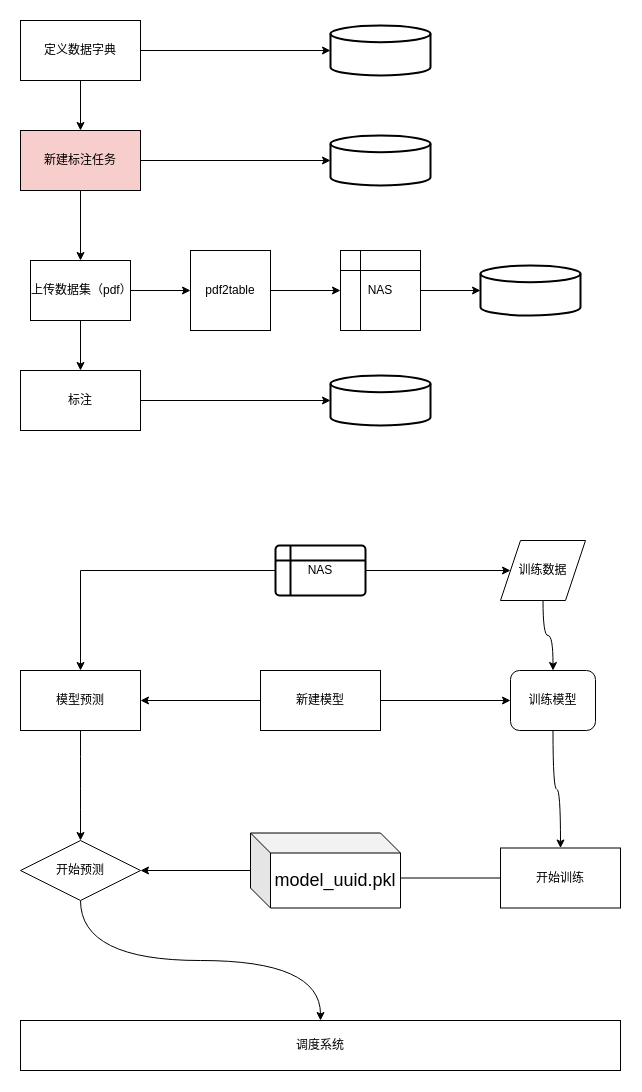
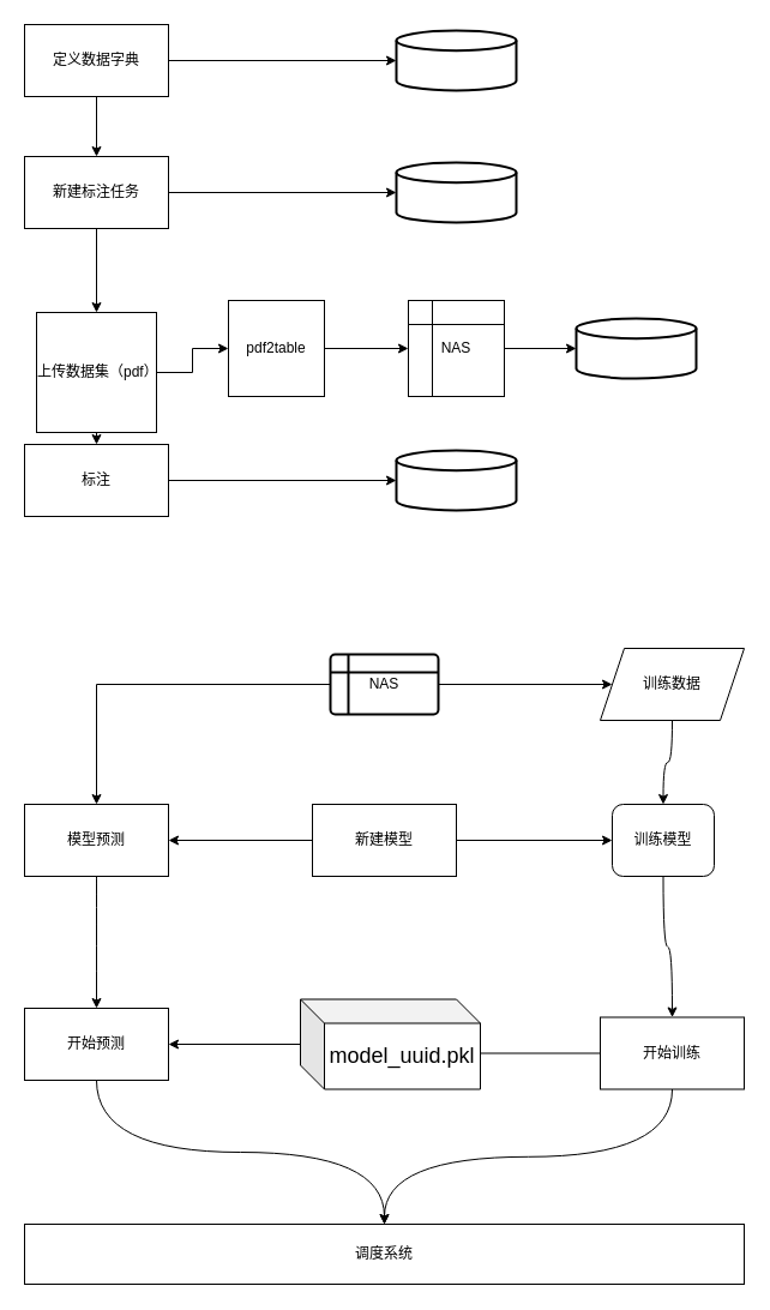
- <mxCell id="17" value="新建标注任务" style="whiteSpace=wrap;html=1;fillColor=#f8cecc;" vertex="1" parent="1"><mxGeometry x="20" y="130" width="120" height="60" as="geometry" /></mxCell>
+ <mxCell id="17" value="新建标注任务" style="whiteSpace=wrap;html=1;" vertex="1" parent="1"><mxGeometry x="20" y="130" width="120" height="60" as="geometry" /></mxCell>
- <mxCell id="4" value="上传数据集（pdf）" style="rounded=0;whiteSpace=wrap;html=1;" vertex="1" parent="1"><mxGeometry x="30" y="260" width="100" height="60" as="geometry" /></mxCell>
+ <mxCell id="4" value="上传数据集（pdf）" style="rounded=0;whiteSpace=wrap;html=1;" vertex="1" parent="1"><mxGeometry x="30" y="260" width="100" height="100" as="geometry" /></mxCell>
- <mxCell id="35" value="训练数据" style="shape=parallelogram;perimeter=parallelogramPerimeter;whiteSpace=wrap;html=1;fixedSize=1;" vertex="1" parent="1"><mxGeometry x="500" y="540" width="85" height="60" as="geometry" /></mxCell>
+ <mxCell id="35" value="训练数据" style="shape=parallelogram;perimeter=parallelogramPerimeter;whiteSpace=wrap;html=1;fixedSize=1;" vertex="1" parent="1"><mxGeometry x="500" y="540" width="120" height="60" as="geometry" /></mxCell>
- <mxCell id="40" value="开始预测" style="rhombus;whiteSpace=wrap;html=1;" vertex="1" parent="1"><mxGeometry x="20" y="840" width="120" height="60" as="geometry" /></mxCell>
+ <mxCell id="40" value="开始预测" style="rounded=0;whiteSpace=wrap;html=1;" vertex="1" parent="1"><mxGeometry x="20" y="840" width="120" height="60" as="geometry" /></mxCell>
+ <mxCell id="32" value="" style="edgeStyle=orthogonalEdgeStyle;curved=1;orthogonalLoop=1;jettySize=auto;html=1;fontSize=18;" edge="1" parent="1" source="33" target="38"><mxGeometry relative="1" as="geometry" /></mxCell>
